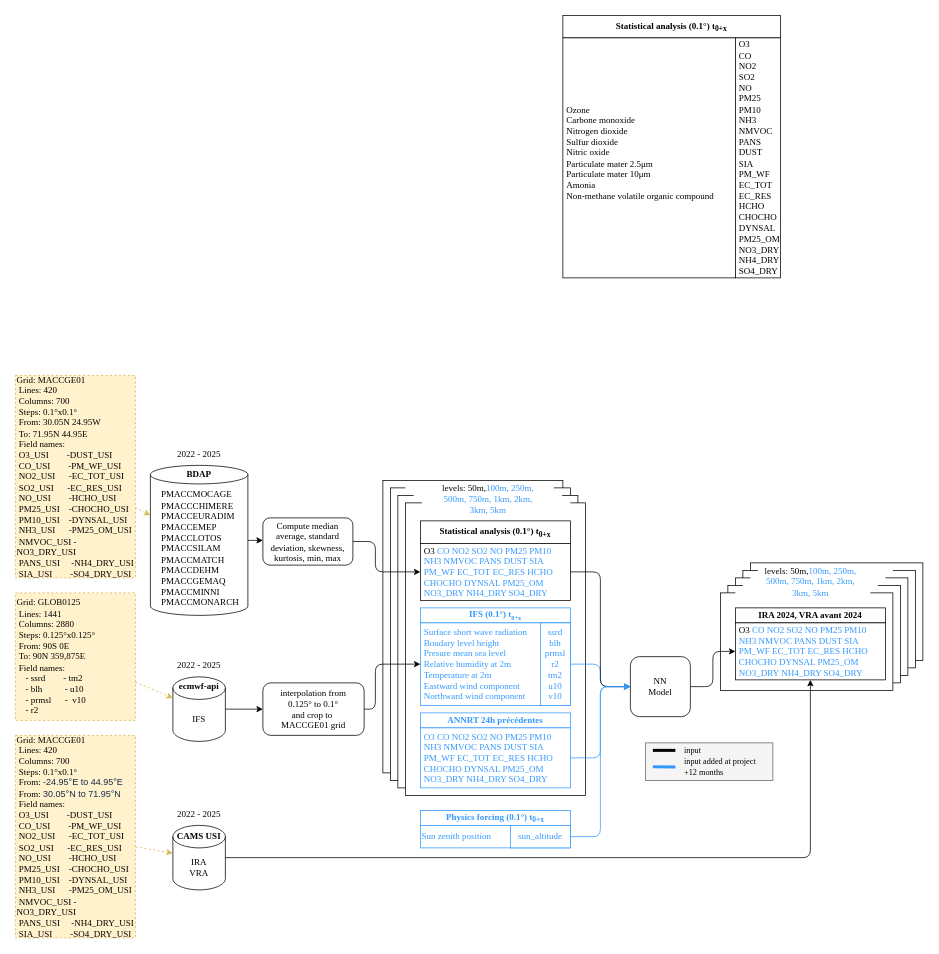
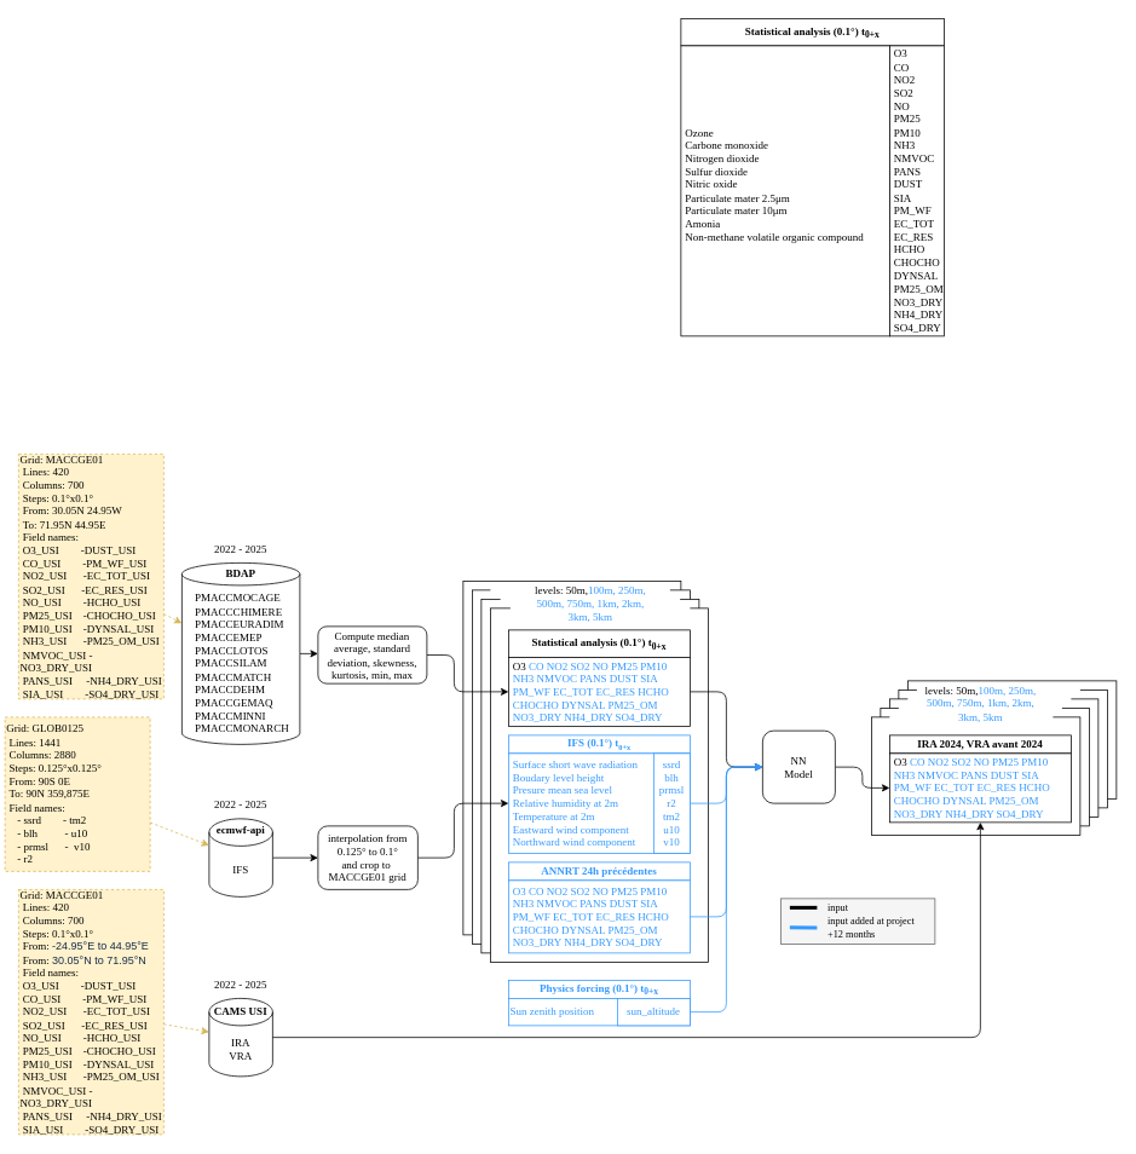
- <mxCell id="52" value="&lt;div&gt;&lt;font face=&quot;Atkinson Hyperlegible&quot;&gt;Grid:&amp;nbsp;GLOB0125&lt;/font&gt;&lt;br&gt;&lt;font face=&quot;Atkinson Hyperlegible&quot;&gt;&amp;nbsp;Lines: 1441&lt;/font&gt;&lt;/div&gt;&lt;div&gt;&lt;font data-font-src=&quot;https://fonts.googleapis.com/css?family=Atkinson+Hyperlegible&quot; face=&quot;Atkinson Hyperlegible&quot;&gt;&amp;nbsp;Columns: 2880&lt;/font&gt;&lt;/div&gt;&lt;div&gt;&lt;font data-font-src=&quot;https://fonts.googleapis.com/css?family=Atkinson+Hyperlegible&quot; face=&quot;Atkinson Hyperlegible&quot;&gt;&amp;nbsp;Steps: 0.125°x&lt;/font&gt;&lt;span style=&quot;font-family: &amp;quot;Atkinson Hyperlegible&amp;quot;;&quot;&gt;0.125°&lt;/span&gt;&lt;/div&gt;&lt;div&gt;&lt;font data-font-src=&quot;https://fonts.googleapis.com/css?family=Atkinson+Hyperlegible&quot; face=&quot;Atkinson Hyperlegible&quot;&gt;&amp;nbsp;From: 90S 0E&lt;/font&gt;&lt;/div&gt;&lt;div&gt;&lt;font data-font-src=&quot;https://fonts.googleapis.com/css?family=Atkinson+Hyperlegible&quot; face=&quot;Atkinson Hyperlegible&quot;&gt;&amp;nbsp;To: 90N 359,875E&lt;/font&gt;&lt;/div&gt;&lt;div&gt;&lt;font data-font-src=&quot;https://fonts.googleapis.com/css?family=Atkinson+Hyperlegible&quot; face=&quot;Atkinson Hyperlegible&quot;&gt;&amp;nbsp;Field names:&amp;nbsp;&lt;/font&gt;&lt;/div&gt;&lt;div style=&quot;&quot;&gt;&lt;font data-font-src=&quot;https://fonts.googleapis.com/css?family=Atkinson+Hyperlegible&quot; face=&quot;Atkinson Hyperlegible&quot;&gt;&amp;nbsp; &amp;nbsp; - ssrd&amp;nbsp; &amp;nbsp; &amp;nbsp; &amp;nbsp; - tm2&lt;/font&gt;&lt;/div&gt;&lt;div style=&quot;&quot;&gt;&lt;font data-font-src=&quot;https://fonts.googleapis.com/css?family=Atkinson+Hyperlegible&quot; face=&quot;Atkinson Hyperlegible&quot;&gt;&amp;nbsp; &amp;nbsp; - blh&amp;nbsp; &amp;nbsp; &amp;nbsp; &amp;nbsp; &amp;nbsp; - u10&lt;/font&gt;&lt;/div&gt;&lt;div style=&quot;&quot;&gt;&lt;font data-font-src=&quot;https://fonts.googleapis.com/css?family=Atkinson+Hyperlegible&quot; face=&quot;Atkinson Hyperlegible&quot;&gt;&amp;nbsp; &amp;nbsp; - prmsl&amp;nbsp; &amp;nbsp; &amp;nbsp; -&amp;nbsp; v10&lt;/font&gt;&lt;/div&gt;&lt;div style=&quot;&quot;&gt;&lt;font data-font-src=&quot;https://fonts.googleapis.com/css?family=Atkinson+Hyperlegible&quot; face=&quot;Atkinson Hyperlegible&quot;&gt;&amp;nbsp; &amp;nbsp; - r2&lt;/font&gt;&lt;/div&gt;" style="shape=card;whiteSpace=wrap;html=1;size=0;align=left;fillColor=#fff2cc;strokeColor=#d6b656;dashed=1;" parent="1" vertex="1"><mxGeometry x="20" y="790" width="160" height="170" as="geometry" /></mxCell>
+ <mxCell id="52" value="&lt;div&gt;&lt;font face=&quot;Atkinson Hyperlegible&quot;&gt;Grid:&amp;nbsp;GLOB0125&lt;/font&gt;&lt;br&gt;&lt;font face=&quot;Atkinson Hyperlegible&quot;&gt;&amp;nbsp;Lines: 1441&lt;/font&gt;&lt;/div&gt;&lt;div&gt;&lt;font data-font-src=&quot;https://fonts.googleapis.com/css?family=Atkinson+Hyperlegible&quot; face=&quot;Atkinson Hyperlegible&quot;&gt;&amp;nbsp;Columns: 2880&lt;/font&gt;&lt;/div&gt;&lt;div&gt;&lt;font data-font-src=&quot;https://fonts.googleapis.com/css?family=Atkinson+Hyperlegible&quot; face=&quot;Atkinson Hyperlegible&quot;&gt;&amp;nbsp;Steps: 0.125°x&lt;/font&gt;&lt;span style=&quot;font-family: &amp;quot;Atkinson Hyperlegible&amp;quot;;&quot;&gt;0.125°&lt;/span&gt;&lt;/div&gt;&lt;div&gt;&lt;font data-font-src=&quot;https://fonts.googleapis.com/css?family=Atkinson+Hyperlegible&quot; face=&quot;Atkinson Hyperlegible&quot;&gt;&amp;nbsp;From: 90S 0E&lt;/font&gt;&lt;/div&gt;&lt;div&gt;&lt;font data-font-src=&quot;https://fonts.googleapis.com/css?family=Atkinson+Hyperlegible&quot; face=&quot;Atkinson Hyperlegible&quot;&gt;&amp;nbsp;To: 90N 359,875E&lt;/font&gt;&lt;/div&gt;&lt;div&gt;&lt;font data-font-src=&quot;https://fonts.googleapis.com/css?family=Atkinson+Hyperlegible&quot; face=&quot;Atkinson Hyperlegible&quot;&gt;&amp;nbsp;Field names:&amp;nbsp;&lt;/font&gt;&lt;/div&gt;&lt;div style=&quot;&quot;&gt;&lt;font data-font-src=&quot;https://fonts.googleapis.com/css?family=Atkinson+Hyperlegible&quot; face=&quot;Atkinson Hyperlegible&quot;&gt;&amp;nbsp; &amp;nbsp; - ssrd&amp;nbsp; &amp;nbsp; &amp;nbsp; &amp;nbsp; - tm2&lt;/font&gt;&lt;/div&gt;&lt;div style=&quot;&quot;&gt;&lt;font data-font-src=&quot;https://fonts.googleapis.com/css?family=Atkinson+Hyperlegible&quot; face=&quot;Atkinson Hyperlegible&quot;&gt;&amp;nbsp; &amp;nbsp; - blh&amp;nbsp; &amp;nbsp; &amp;nbsp; &amp;nbsp; &amp;nbsp; - u10&lt;/font&gt;&lt;/div&gt;&lt;div style=&quot;&quot;&gt;&lt;font data-font-src=&quot;https://fonts.googleapis.com/css?family=Atkinson+Hyperlegible&quot; face=&quot;Atkinson Hyperlegible&quot;&gt;&amp;nbsp; &amp;nbsp; - prmsl&amp;nbsp; &amp;nbsp; &amp;nbsp; -&amp;nbsp; v10&lt;/font&gt;&lt;/div&gt;&lt;div style=&quot;&quot;&gt;&lt;font data-font-src=&quot;https://fonts.googleapis.com/css?family=Atkinson+Hyperlegible&quot; face=&quot;Atkinson Hyperlegible&quot;&gt;&amp;nbsp; &amp;nbsp; - r2&lt;/font&gt;&lt;/div&gt;" style="shape=card;whiteSpace=wrap;html=1;size=0;align=left;fillColor=#fff2cc;strokeColor=#d6b656;dashed=1;" parent="1" vertex="1"><mxGeometry x="5" y="790" width="160" height="170" as="geometry" /></mxCell>
- <mxCell id="13" value="NN&lt;br&gt;Model" style="rounded=1;whiteSpace=wrap;html=1;labelBackgroundColor=none;fontFamily=Atkinson Hyperlegible;fontSource=https%3A%2F%2Ffonts.googleapis.com%2Fcss%3Ffamily%3DAtkinson%2BHyperlegible;" parent="1" vertex="1"><mxGeometry x="840" y="875" width="80" height="80" as="geometry" /></mxCell>
+ <mxCell id="13" value="NN&lt;br&gt;Model" style="rounded=1;whiteSpace=wrap;html=1;labelBackgroundColor=none;fontFamily=Atkinson Hyperlegible;fontSource=https%3A%2F%2Ffonts.googleapis.com%2Fcss%3Ffamily%3DAtkinson%2BHyperlegible;" parent="1" vertex="1"><mxGeometry x="840" y="805" width="80" height="80" as="geometry" /></mxCell>
- <mxCell id="44" value="interpolation from&lt;div&gt;0.125° to 0.1°&lt;div&gt;and crop to&amp;nbsp;&lt;/div&gt;&lt;div&gt;MACCGE01 grid&lt;/div&gt;&lt;/div&gt;" style="rounded=1;whiteSpace=wrap;html=1;fontFamily=Atkinson Hyperlegible;fontSource=https%3A%2F%2Ffonts.googleapis.com%2Fcss%3Ffamily%3DAtkinson%2BHyperlegible;" parent="1" vertex="1"><mxGeometry x="350" y="910" width="135" height="70" as="geometry" /></mxCell>
+ <mxCell id="44" value="interpolation from&lt;div&gt;0.125° to 0.1°&lt;div&gt;and crop to&amp;nbsp;&lt;/div&gt;&lt;div&gt;MACCGE01 grid&lt;/div&gt;&lt;/div&gt;" style="rounded=1;whiteSpace=wrap;html=1;fontFamily=Atkinson Hyperlegible;fontSource=https%3A%2F%2Ffonts.googleapis.com%2Fcss%3Ffamily%3DAtkinson%2BHyperlegible;" parent="1" vertex="1"><mxGeometry x="350" y="910" width="110" height="70" as="geometry" /></mxCell>
